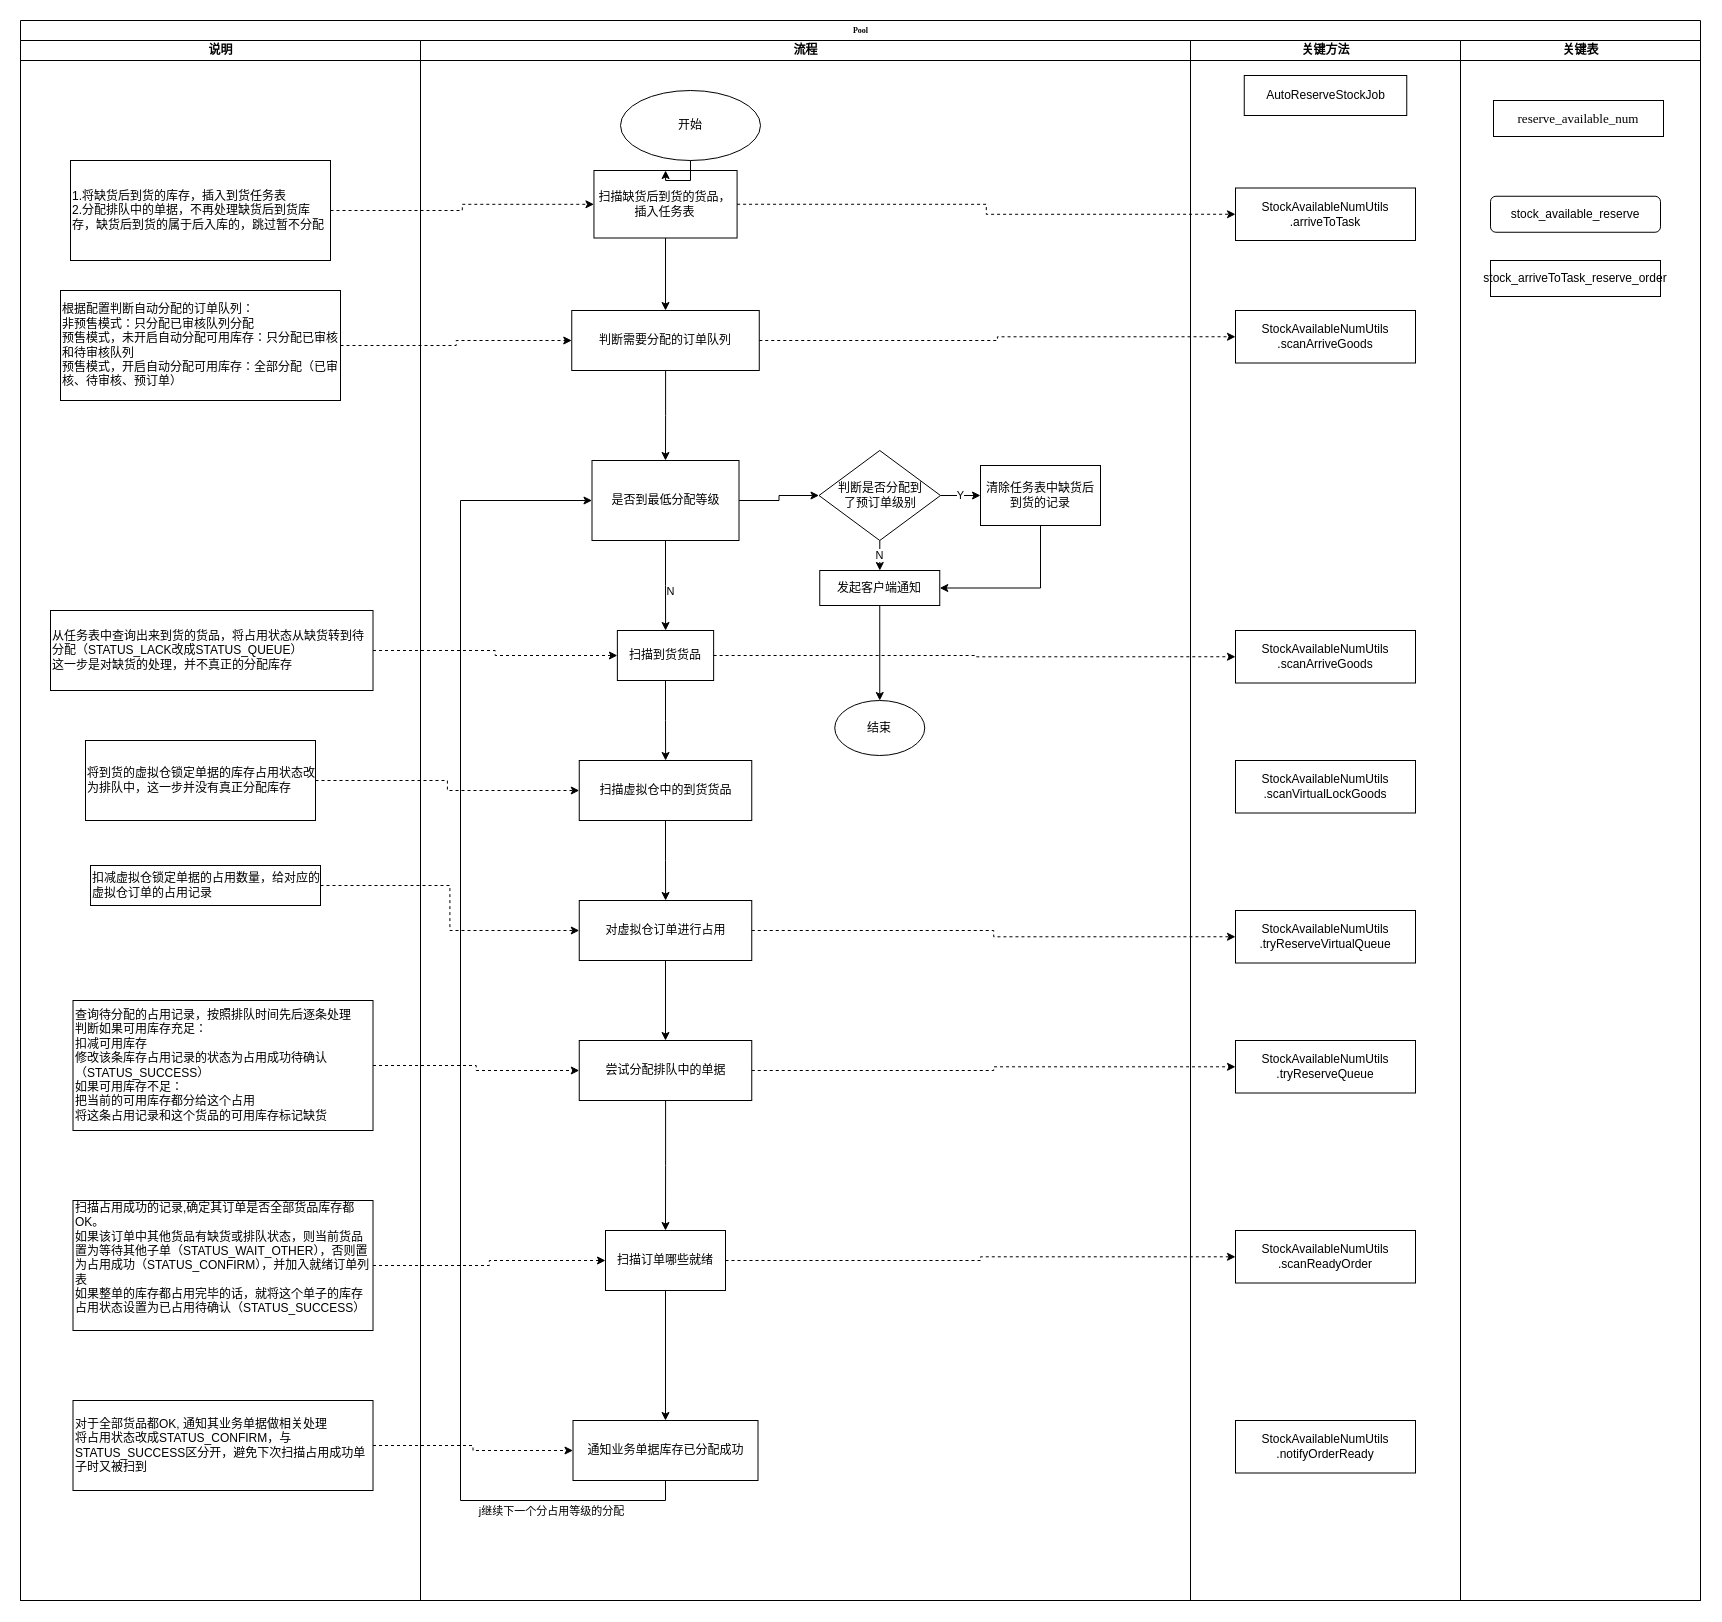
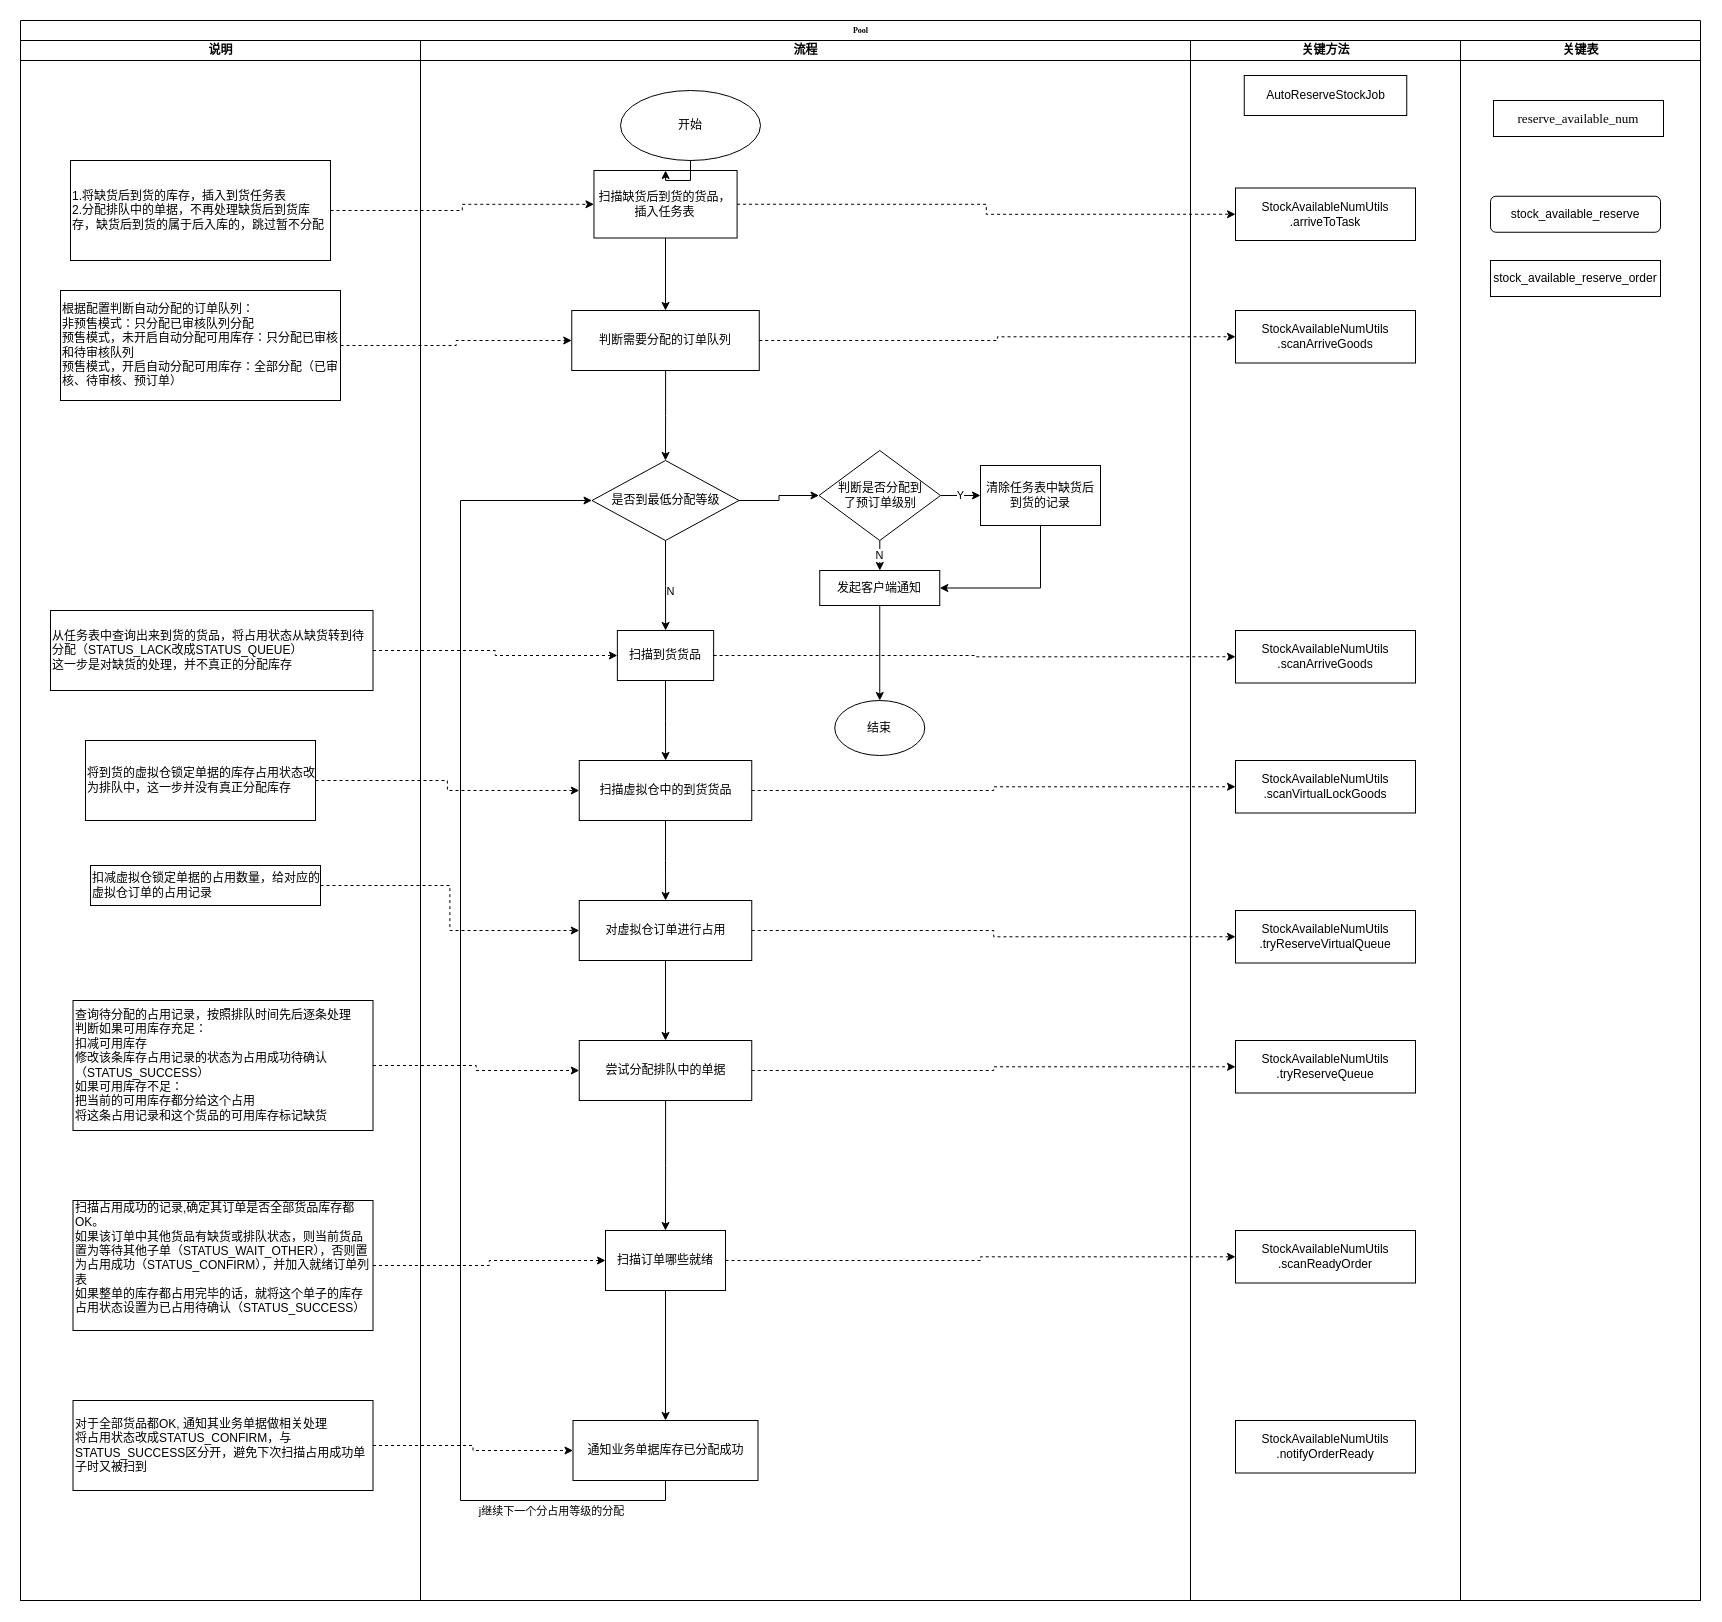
- <mxCell id="54" value="stock_arriveToTask_reserve_order" style="rounded=0;whiteSpace=wrap;html=1;" vertex="1" parent="51"><mxGeometry x="30" y="220" width="170" height="36" as="geometry" /></mxCell>
+ <mxCell id="54" value="stock_available_reserve_order" style="rounded=0;whiteSpace=wrap;html=1;" vertex="1" parent="51"><mxGeometry x="30" y="220" width="170" height="36" as="geometry" /></mxCell>
- <mxCell id="34" value="是否到最低分配等级" style="whiteSpace=wrap;html=1;align=center;rounded=0;" vertex="1" parent="13"><mxGeometry x="171.5" y="420" width="147" height="80" as="geometry" /></mxCell>
+ <mxCell id="34" value="是否到最低分配等级" style="rhombus;whiteSpace=wrap;html=1;align=center;" vertex="1" parent="13"><mxGeometry x="171.5" y="420" width="147" height="80" as="geometry" /></mxCell>
+ <mxCell id="56" style="edgeStyle=orthogonalEdgeStyle;rounded=0;orthogonalLoop=1;jettySize=auto;html=1;exitX=1;exitY=0.5;exitDx=0;exitDy=0;entryX=0;entryY=0.5;entryDx=0;entryDy=0;dashed=1;" edge="1" parent="2" source="24" target="46"><mxGeometry relative="1" as="geometry" /></mxCell>
